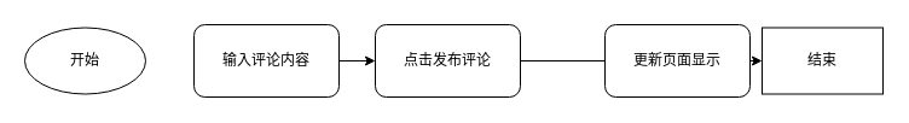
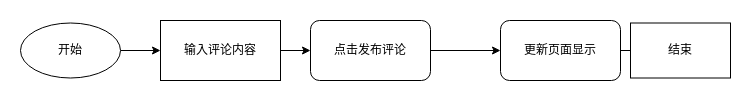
+ <mxCell id="8" style="edgeStyle=orthogonalEdgeStyle;rounded=0;orthogonalLoop=1;jettySize=auto;html=1;exitX=1;exitY=0.5;exitDx=0;exitDy=0;entryX=0;entryY=0.5;entryDx=0;entryDy=0;" edge="1" parent="1" source="9" target="3"><mxGeometry relative="1" as="geometry" /></mxCell>
- <mxCell id="3" value="输入评论内容" style="rounded=1;whiteSpace=wrap;html=1;" vertex="1" parent="1"><mxGeometry x="160" y="20" width="120" height="60" as="geometry" /></mxCell>
+ <mxCell id="3" value="输入评论内容" style="whiteSpace=wrap;html=1;rounded=0;" vertex="1" parent="1"><mxGeometry x="160" y="20" width="120" height="60" as="geometry" /></mxCell>
- <mxCell id="4" style="edgeStyle=orthogonalEdgeStyle;rounded=0;orthogonalLoop=1;jettySize=auto;html=1;exitX=1;exitY=0.5;exitDx=0;exitDy=0;entryX=0;entryY=0.5;entryDx=0;entryDy=0;endArrow=none;" edge="1" parent="1" source="5" target="7"><mxGeometry relative="1" as="geometry" /></mxCell>
+ <mxCell id="4" style="edgeStyle=orthogonalEdgeStyle;rounded=0;orthogonalLoop=1;jettySize=auto;html=1;exitX=1;exitY=0.5;exitDx=0;exitDy=0;entryX=0;entryY=0.5;entryDx=0;entryDy=0;" edge="1" parent="1" source="5" target="7"><mxGeometry relative="1" as="geometry" /></mxCell>
- <mxCell id="6" style="edgeStyle=none;html=1;exitX=1;exitY=0.5;exitDx=0;exitDy=0;entryX=0;entryY=0.5;entryDx=0;entryDy=0;" edge="1" parent="1" source="7" target="10"><mxGeometry relative="1" as="geometry" /></mxCell>
+ <mxCell id="6" style="edgeStyle=none;html=1;exitX=1;exitY=0.5;exitDx=0;exitDy=0;entryX=0;entryY=0.5;entryDx=0;entryDy=0;endArrow=none;" edge="1" parent="1" source="7" target="10"><mxGeometry relative="1" as="geometry" /></mxCell>
